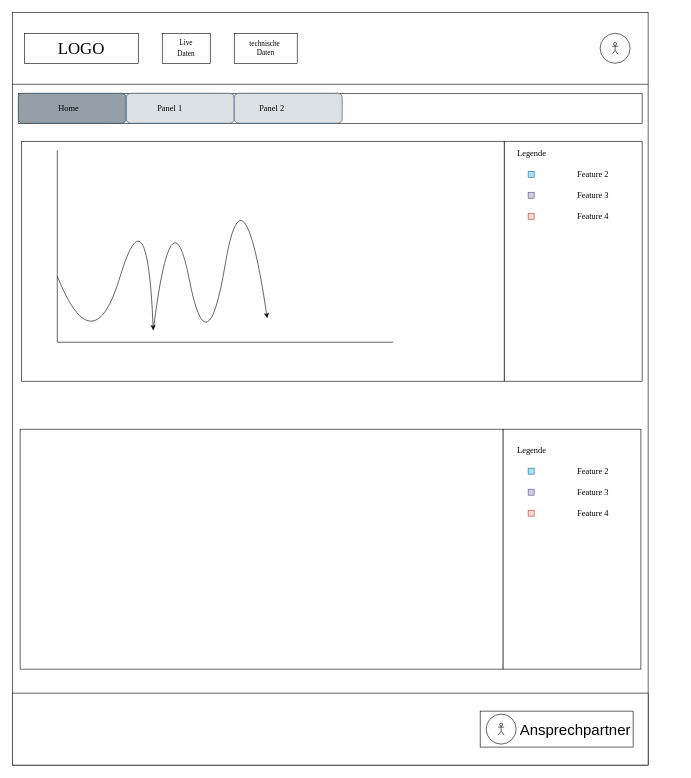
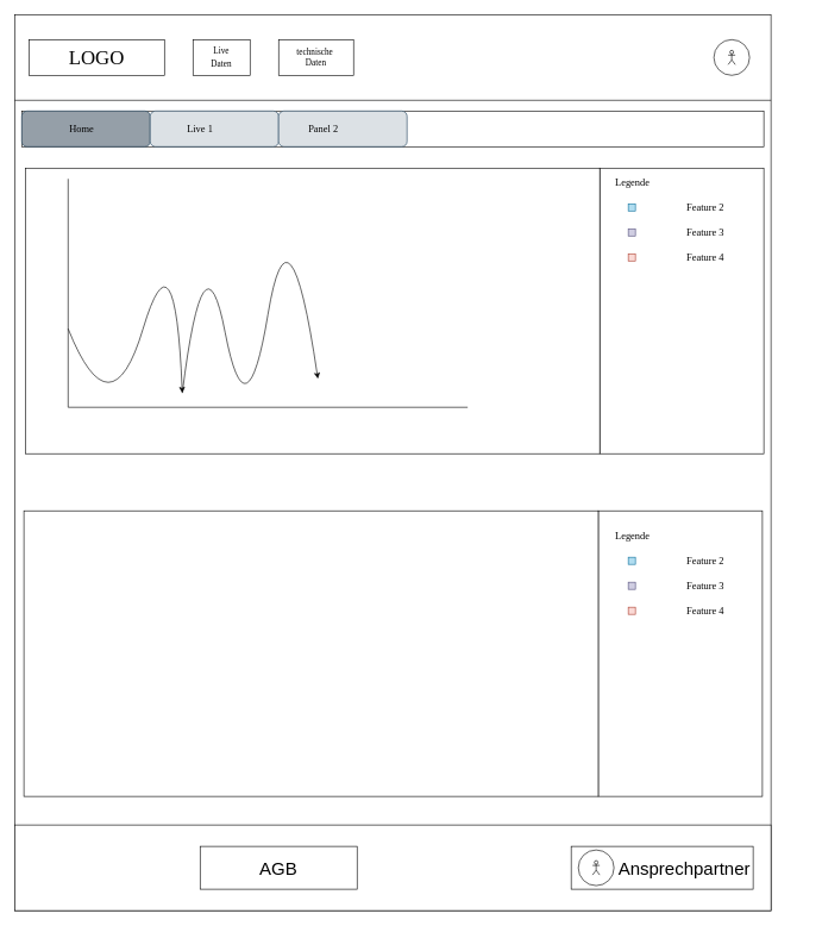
- <mxCell id="20" value="Panel 1" style="text;html=1;points=[];align=left;verticalAlign=top;spacingTop=-4;fontSize=14;fontFamily=Verdana" parent="1" vertex="1"><mxGeometry x="260" y="170" width="60" height="20" as="geometry" /></mxCell>
+ <mxCell id="20" value="Live 1" style="text;html=1;points=[];align=left;verticalAlign=top;spacingTop=-4;fontSize=14;fontFamily=Verdana" parent="1" vertex="1"><mxGeometry x="260" y="170" width="60" height="20" as="geometry" /></mxCell>
+ <mxCell id="39" value="&lt;font style=&quot;font-size: 25px;&quot;&gt;AGB&lt;/font&gt;" style="rounded=0;whiteSpace=wrap;html=1;" vertex="1" parent="1"><mxGeometry x="280" y="1185" width="220" height="60" as="geometry" /></mxCell>
